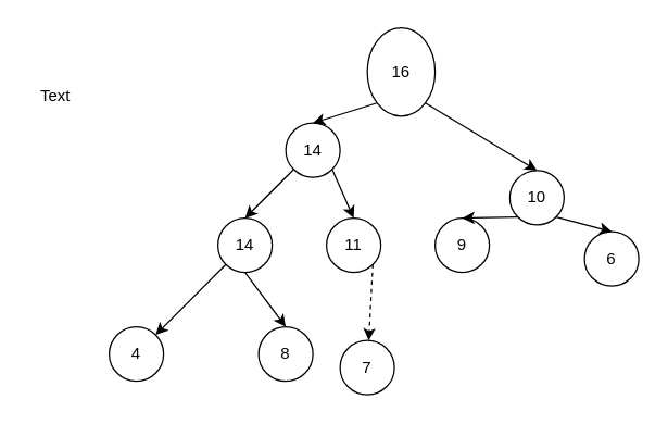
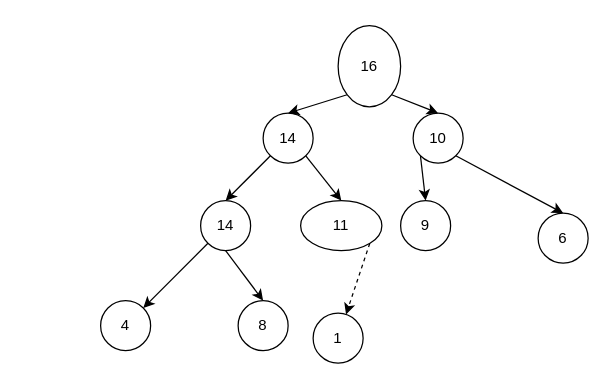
- <mxCell id="21" value="Text" style="text;html=1;align=center;verticalAlign=middle;resizable=0;points=[];autosize=1;strokeColor=none;fillColor=none;" vertex="1" parent="1"><mxGeometry x="20" y="60" width="40" height="20" as="geometry" /></mxCell>
- <mxCell id="14" value="10" style="ellipse;whiteSpace=wrap;html=1;aspect=fixed;" vertex="1" parent="1"><mxGeometry x="375" y="125" width="40" height="40" as="geometry" /></mxCell>
+ <mxCell id="14" value="10" style="ellipse;whiteSpace=wrap;html=1;aspect=fixed;" vertex="1" parent="1"><mxGeometry x="330" y="90" width="40" height="40" as="geometry" /></mxCell>
- <mxCell id="7" value="11" style="ellipse;whiteSpace=wrap;html=1;aspect=fixed;" vertex="1" parent="1"><mxGeometry x="240" y="160" width="40" height="40" as="geometry" /></mxCell>
+ <mxCell id="7" value="11" style="ellipse;whiteSpace=wrap;html=1;aspect=fixed;" vertex="1" parent="1"><mxGeometry x="240" y="160" width="65" height="40" as="geometry" /></mxCell>
- <mxCell id="3" value="7" style="ellipse;whiteSpace=wrap;html=1;aspect=fixed;" vertex="1" parent="1"><mxGeometry x="250" y="250" width="40" height="40" as="geometry" /></mxCell>
+ <mxCell id="3" value="1" style="ellipse;whiteSpace=wrap;html=1;aspect=fixed;" vertex="1" parent="1"><mxGeometry x="250" y="250" width="40" height="40" as="geometry" /></mxCell>
